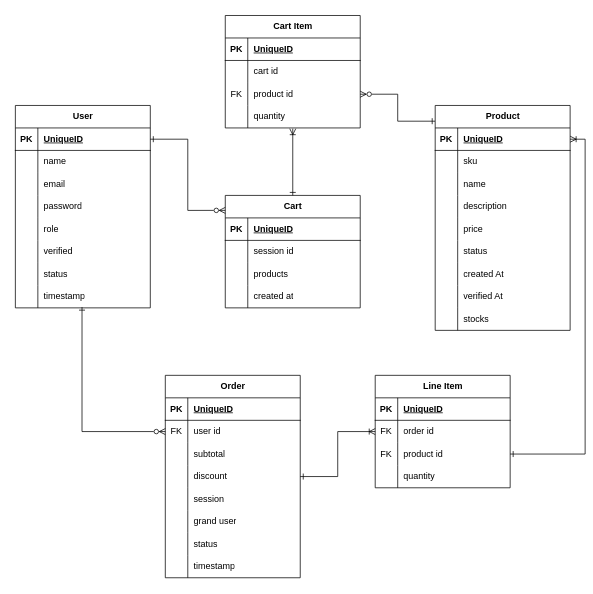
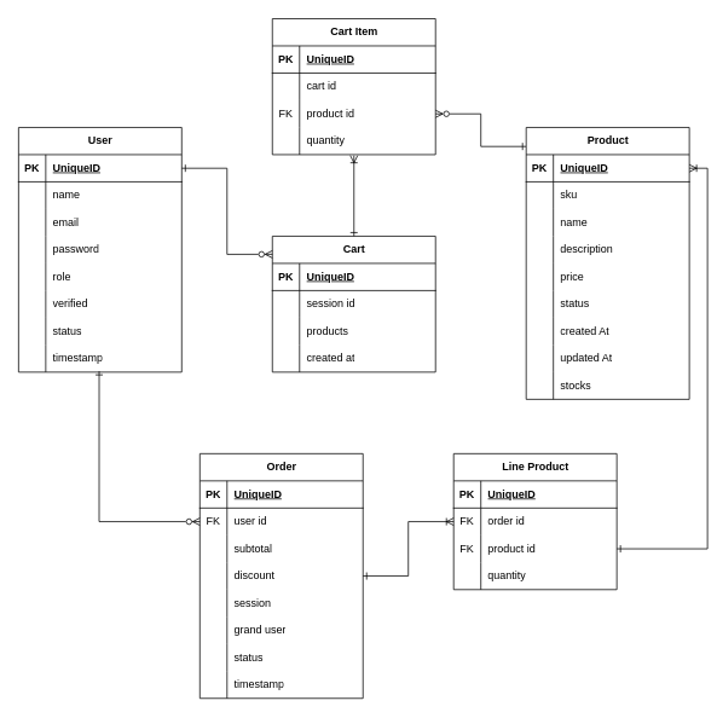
- <mxCell id="52" value="verified At" style="shape=partialRectangle;connectable=0;fillColor=none;top=0;left=0;bottom=0;right=0;align=left;spacingLeft=6;overflow=hidden;whiteSpace=wrap;html=1;" vertex="1" parent="50"><mxGeometry x="30" width="150" height="30" as="geometry"><mxRectangle width="150" height="30" as="alternateBounds" /></mxGeometry></mxCell>
+ <mxCell id="52" value="updated At" style="shape=partialRectangle;connectable=0;fillColor=none;top=0;left=0;bottom=0;right=0;align=left;spacingLeft=6;overflow=hidden;whiteSpace=wrap;html=1;" vertex="1" parent="50"><mxGeometry x="30" width="150" height="30" as="geometry"><mxRectangle width="150" height="30" as="alternateBounds" /></mxGeometry></mxCell>
- <mxCell id="108" value="Line Item" style="shape=table;startSize=30;container=1;collapsible=1;childLayout=tableLayout;fixedRows=1;rowLines=0;fontStyle=1;align=center;resizeLast=1;html=1;" vertex="1" parent="1"><mxGeometry x="500" y="500" width="180" height="150" as="geometry" /></mxCell>
+ <mxCell id="108" value="Line Product" style="shape=table;startSize=30;container=1;collapsible=1;childLayout=tableLayout;fixedRows=1;rowLines=0;fontStyle=1;align=center;resizeLast=1;html=1;" vertex="1" parent="1"><mxGeometry x="500" y="500" width="180" height="150" as="geometry" /></mxCell>
